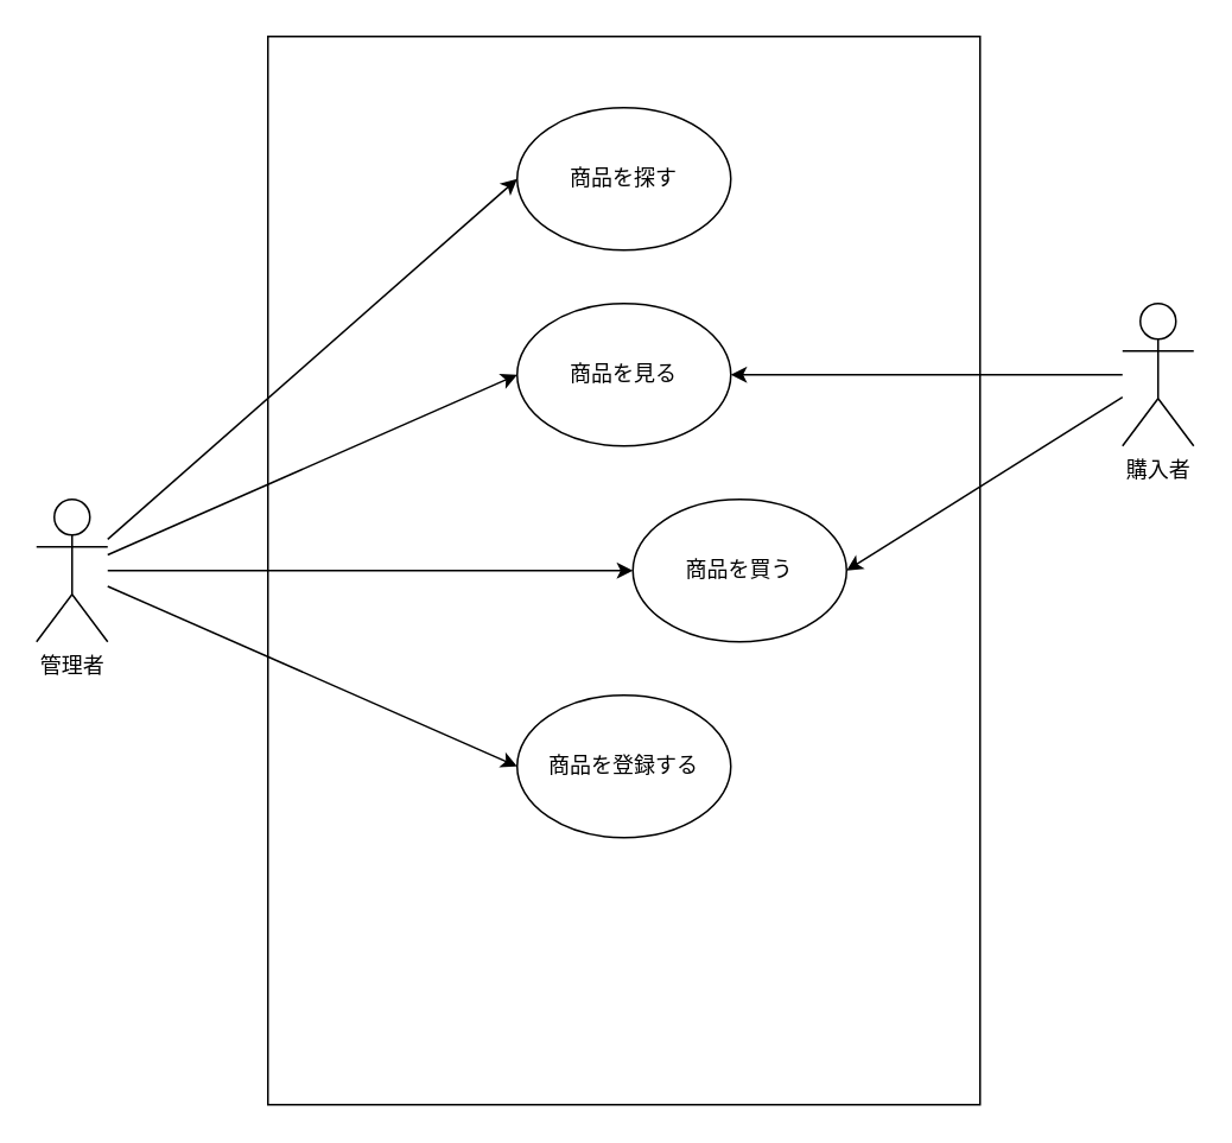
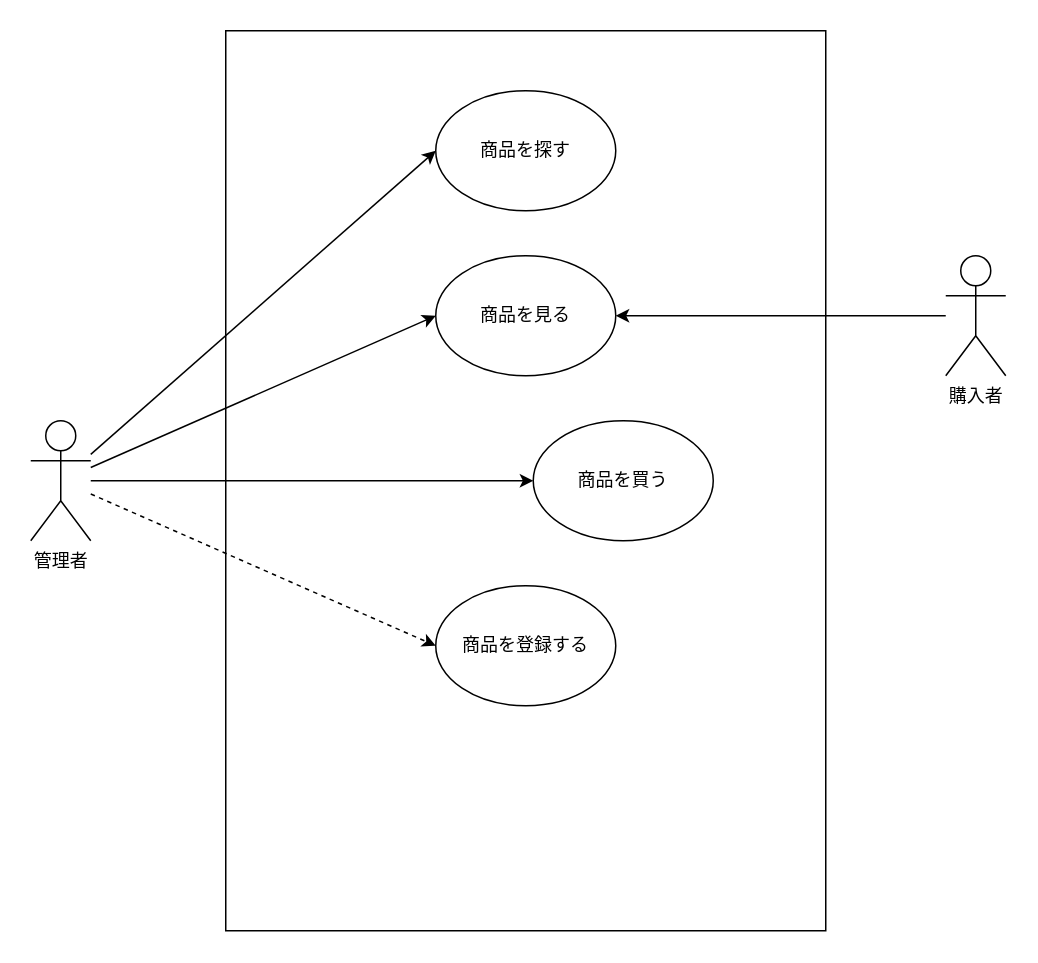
- <mxCell id="11" style="rounded=0;orthogonalLoop=1;jettySize=auto;html=1;entryX=1;entryY=0.5;entryDx=0;entryDy=0;" edge="1" parent="2" source="4" target="8"><mxGeometry relative="1" as="geometry"><mxPoint x="400" y="300" as="targetPoint" /><mxPoint x="610" y="180" as="sourcePoint" /></mxGeometry></mxCell>
- <mxCell id="14" style="rounded=0;orthogonalLoop=1;jettySize=auto;html=1;entryX=0;entryY=0.5;entryDx=0;entryDy=0;" edge="1" parent="2" source="3" target="9"><mxGeometry relative="1" as="geometry"><mxPoint x="280" y="591.67" as="targetPoint" /><mxPoint x="50" y="310" as="sourcePoint" /></mxGeometry></mxCell>
+ <mxCell id="14" style="rounded=0;orthogonalLoop=1;jettySize=auto;html=1;entryX=0;entryY=0.5;entryDx=0;entryDy=0;dashed=1;" edge="1" parent="2" source="3" target="9"><mxGeometry relative="1" as="geometry"><mxPoint x="280" y="591.67" as="targetPoint" /><mxPoint x="50" y="310" as="sourcePoint" /></mxGeometry></mxCell>
